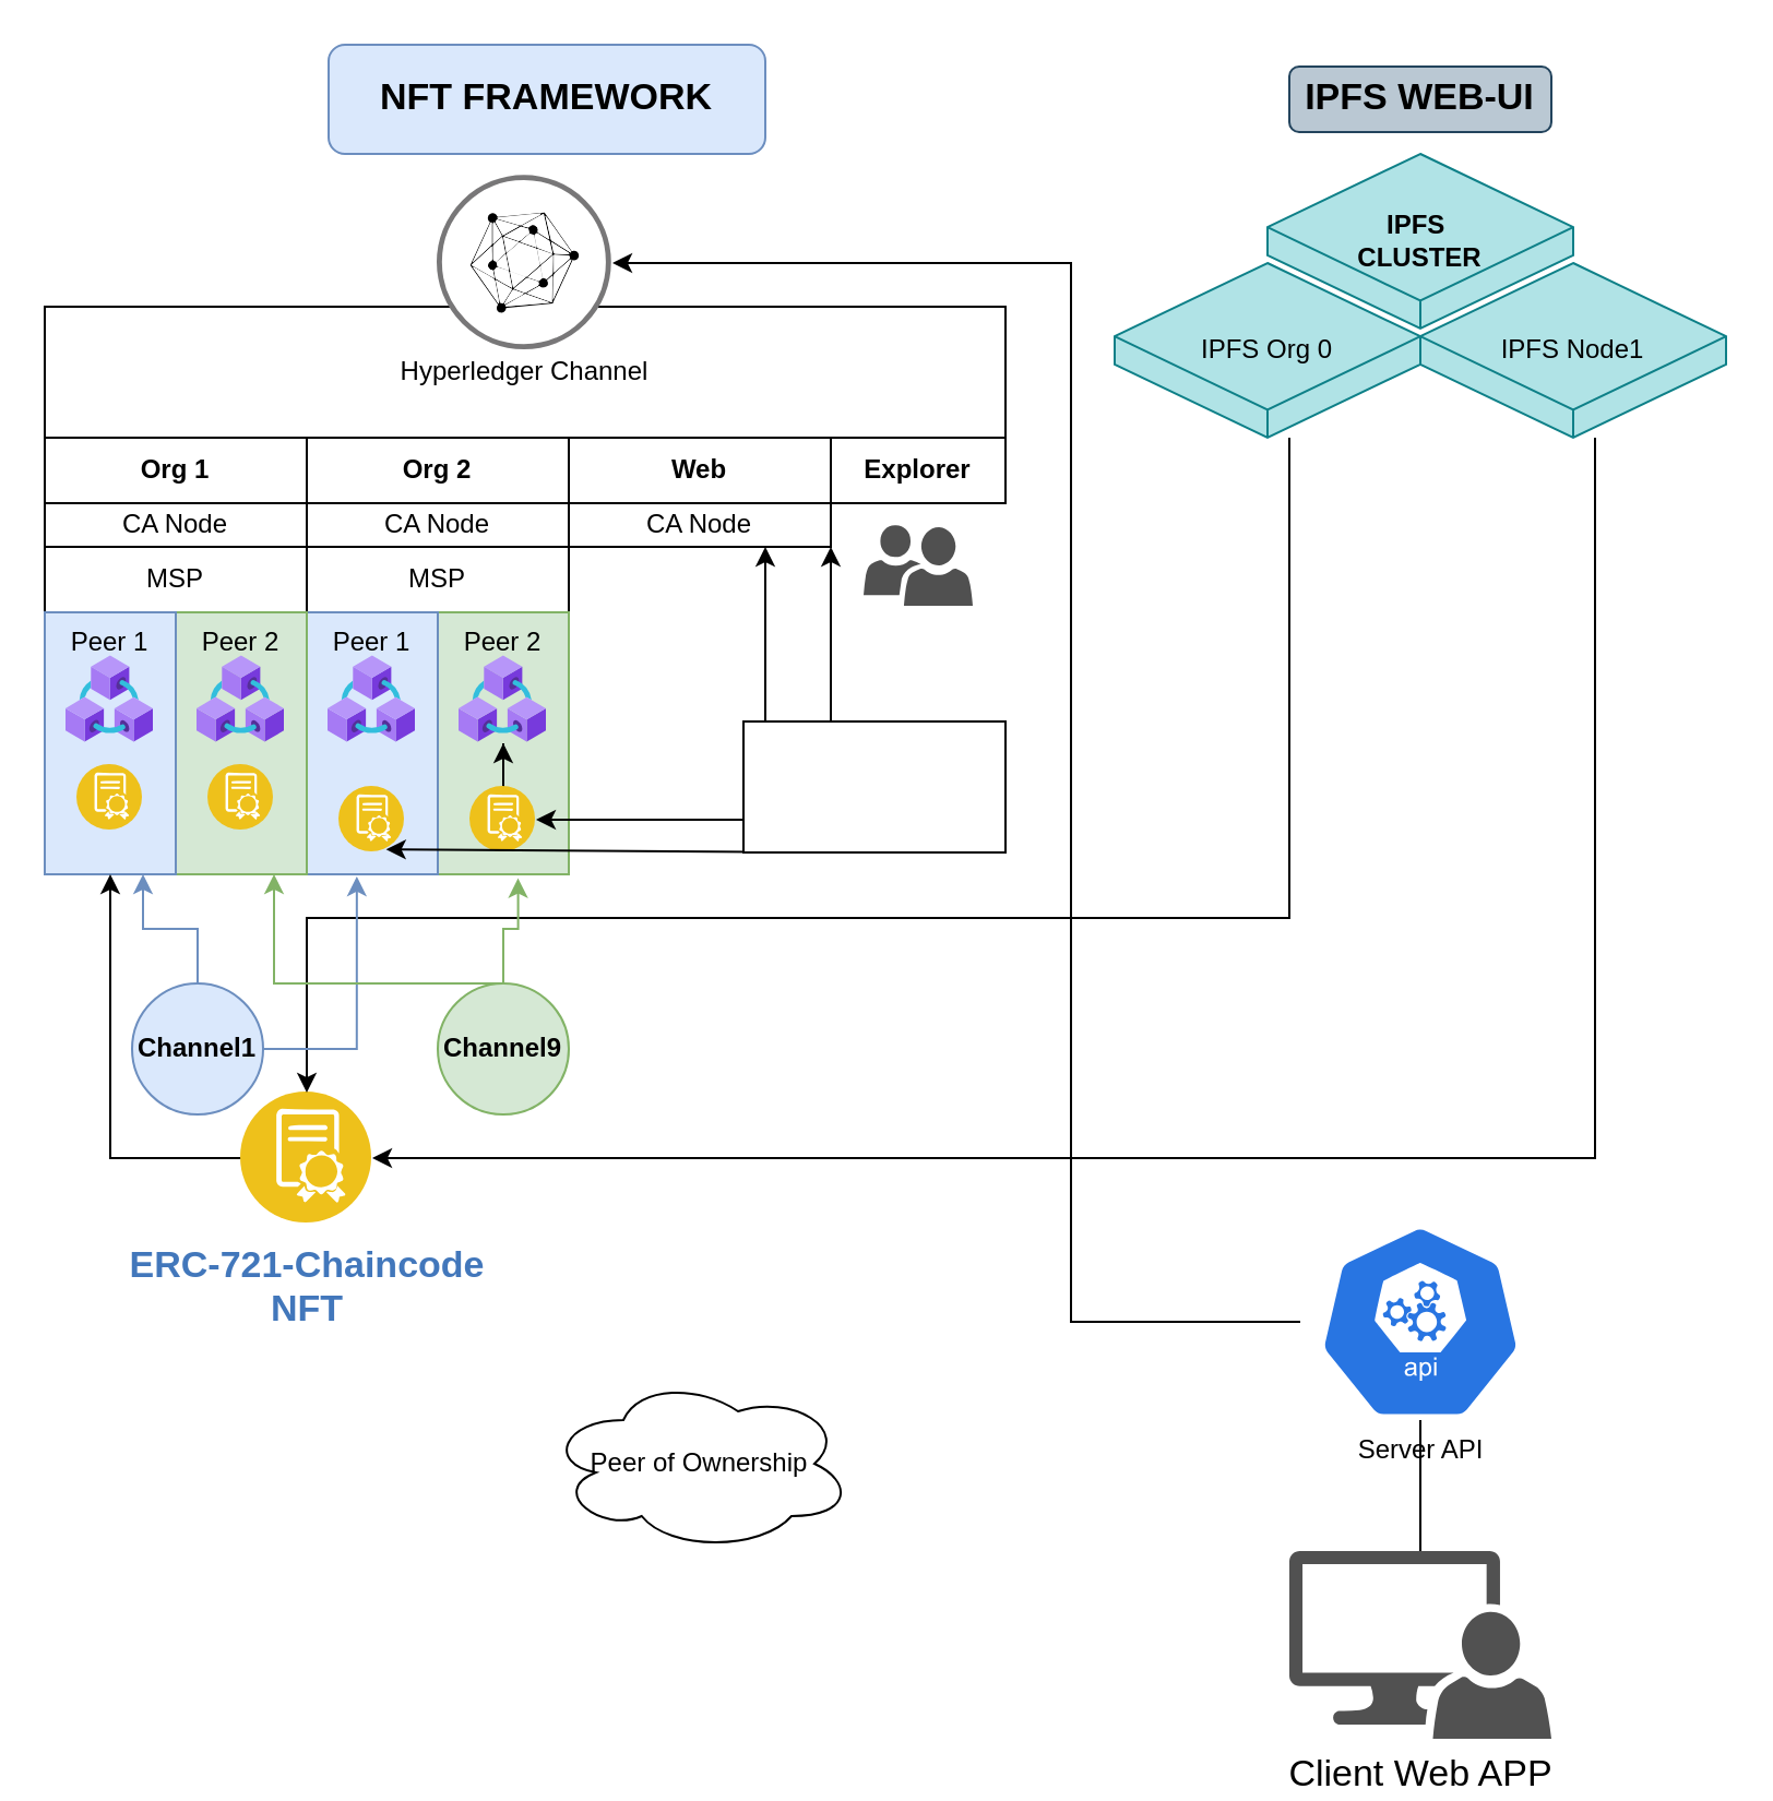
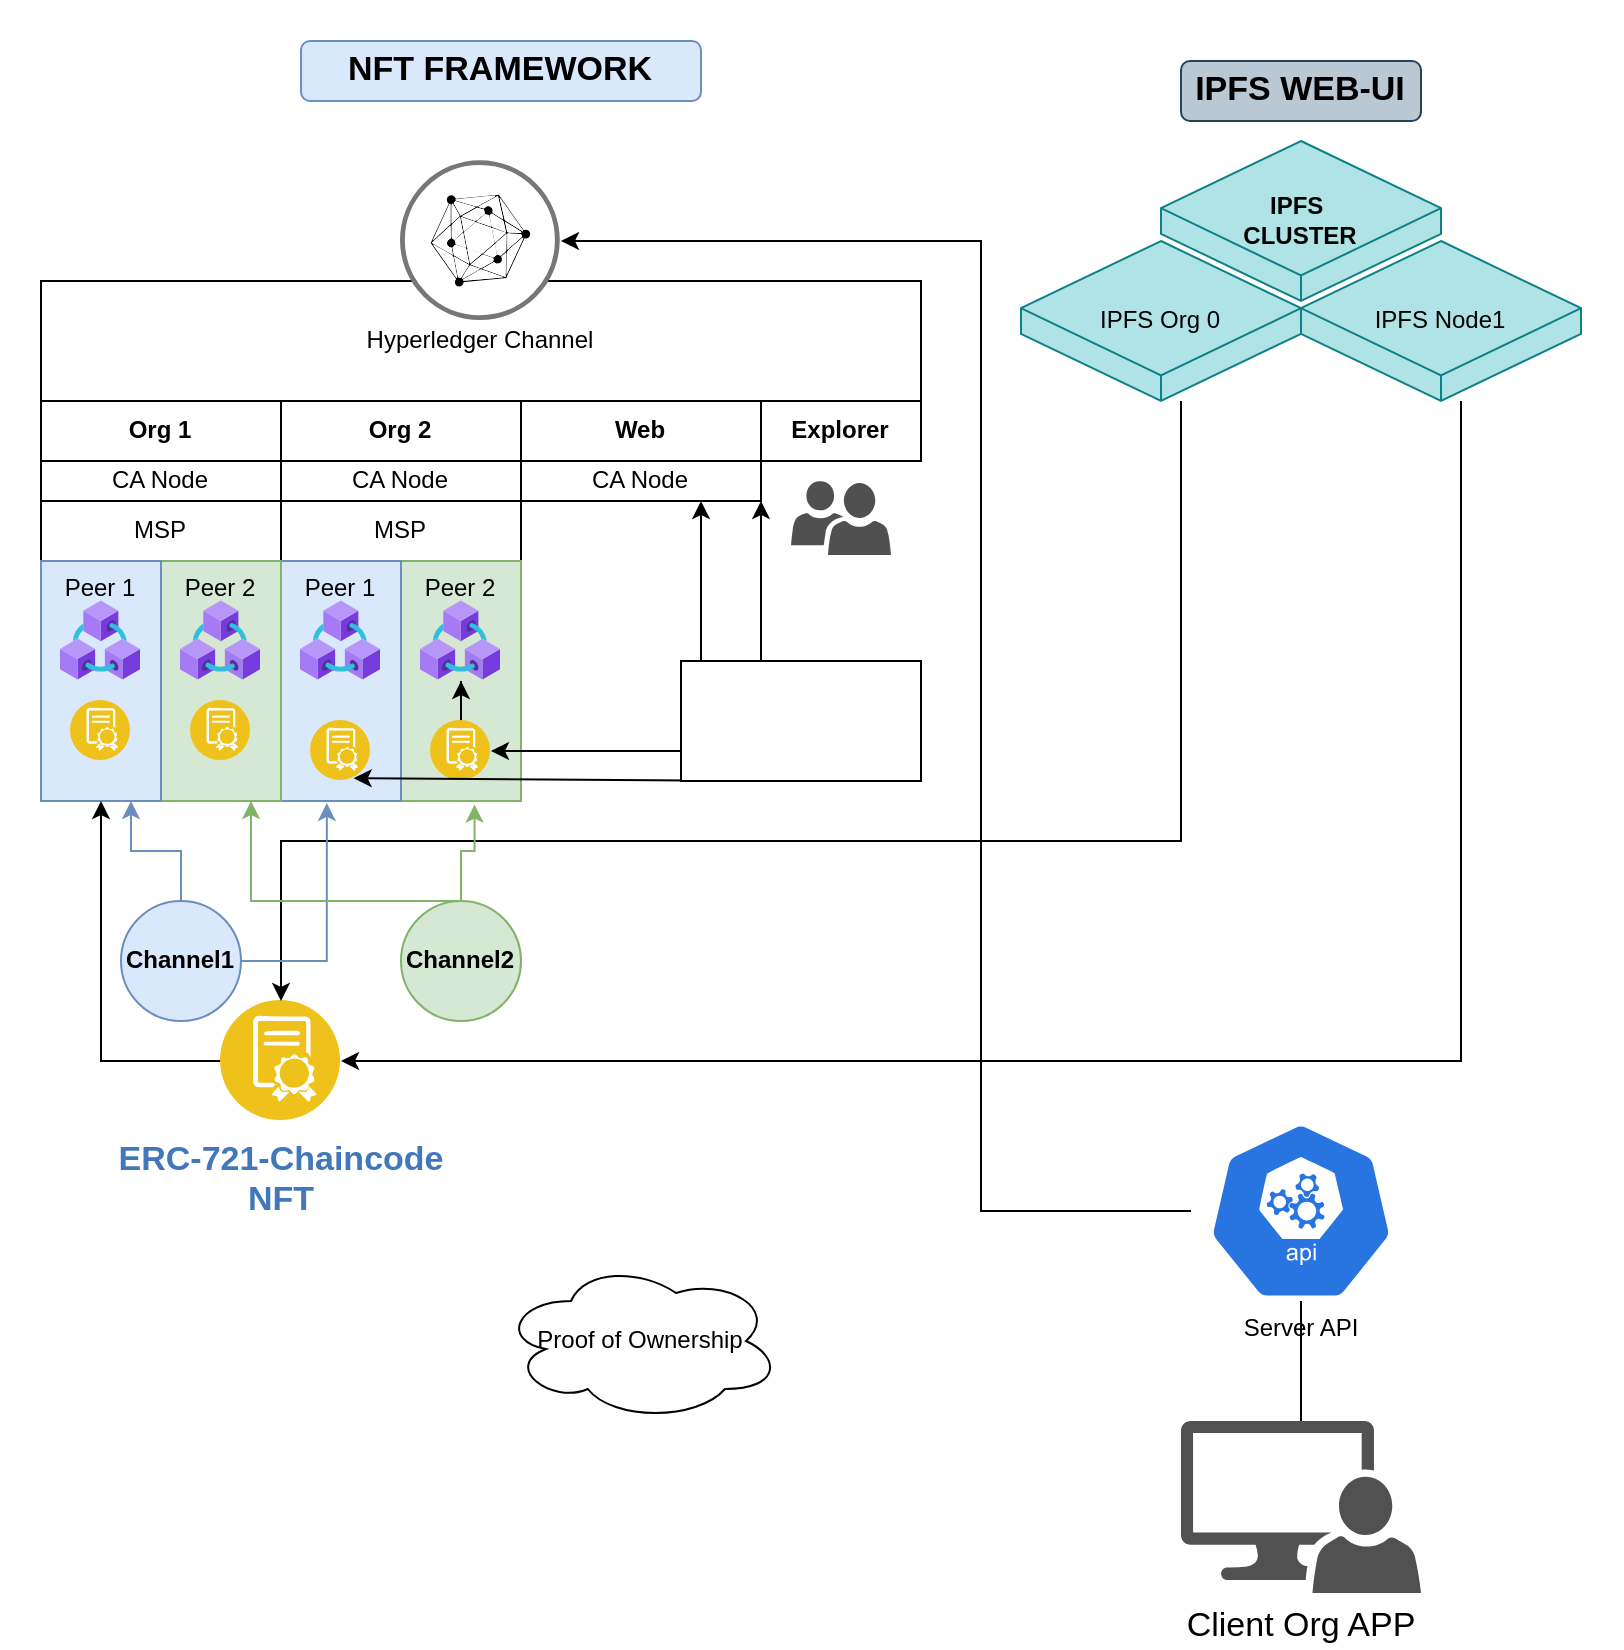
- <mxCell id="52" value="NFT FRAMEWORK" style="rounded=1;whiteSpace=wrap;html=1;fontSize=17;fontStyle=1;fillColor=#dae8fc;strokeColor=#6c8ebf;" parent="1" vertex="1"><mxGeometry x="150" y="20" width="200" height="50" as="geometry" /></mxCell>
+ <mxCell id="52" value="NFT FRAMEWORK" style="rounded=1;whiteSpace=wrap;html=1;fontSize=17;fontStyle=1;fillColor=#dae8fc;strokeColor=#6c8ebf;" parent="1" vertex="1"><mxGeometry x="150" y="20" width="200" height="30" as="geometry" /></mxCell>
- <mxCell id="47" value="Channel9" style="ellipse;whiteSpace=wrap;html=1;aspect=fixed;fillColor=#d5e8d4;strokeColor=#82b366;fontStyle=1" parent="1" vertex="1"><mxGeometry x="200" y="450" width="60" height="60" as="geometry" /></mxCell>
+ <mxCell id="47" value="Channel2" style="ellipse;whiteSpace=wrap;html=1;aspect=fixed;fillColor=#d5e8d4;strokeColor=#82b366;fontStyle=1" parent="1" vertex="1"><mxGeometry x="200" y="450" width="60" height="60" as="geometry" /></mxCell>
- <mxCell id="53" value="Peer of Ownership" style="ellipse;shape=cloud;whiteSpace=wrap;html=1;" parent="1" vertex="1"><mxGeometry x="250" y="630" width="140" height="80" as="geometry" /></mxCell>
+ <mxCell id="53" value="Proof of Ownership" style="ellipse;shape=cloud;whiteSpace=wrap;html=1;" parent="1" vertex="1"><mxGeometry x="250" y="630" width="140" height="80" as="geometry" /></mxCell>
- <mxCell id="40" value="Client Web APP" style="sketch=0;pointerEvents=1;shadow=0;dashed=0;html=1;strokeColor=none;labelPosition=center;verticalLabelPosition=bottom;verticalAlign=top;align=center;fillColor=#515151;shape=mxgraph.mscae.system_center.admin_console;fontSize=17;" parent="1" vertex="1"><mxGeometry x="590" y="710" width="120" height="86" as="geometry" /></mxCell>
+ <mxCell id="40" value="Client Org APP" style="sketch=0;pointerEvents=1;shadow=0;dashed=0;html=1;strokeColor=none;labelPosition=center;verticalLabelPosition=bottom;verticalAlign=top;align=center;fillColor=#515151;shape=mxgraph.mscae.system_center.admin_console;fontSize=17;" parent="1" vertex="1"><mxGeometry x="590" y="710" width="120" height="86" as="geometry" /></mxCell>
